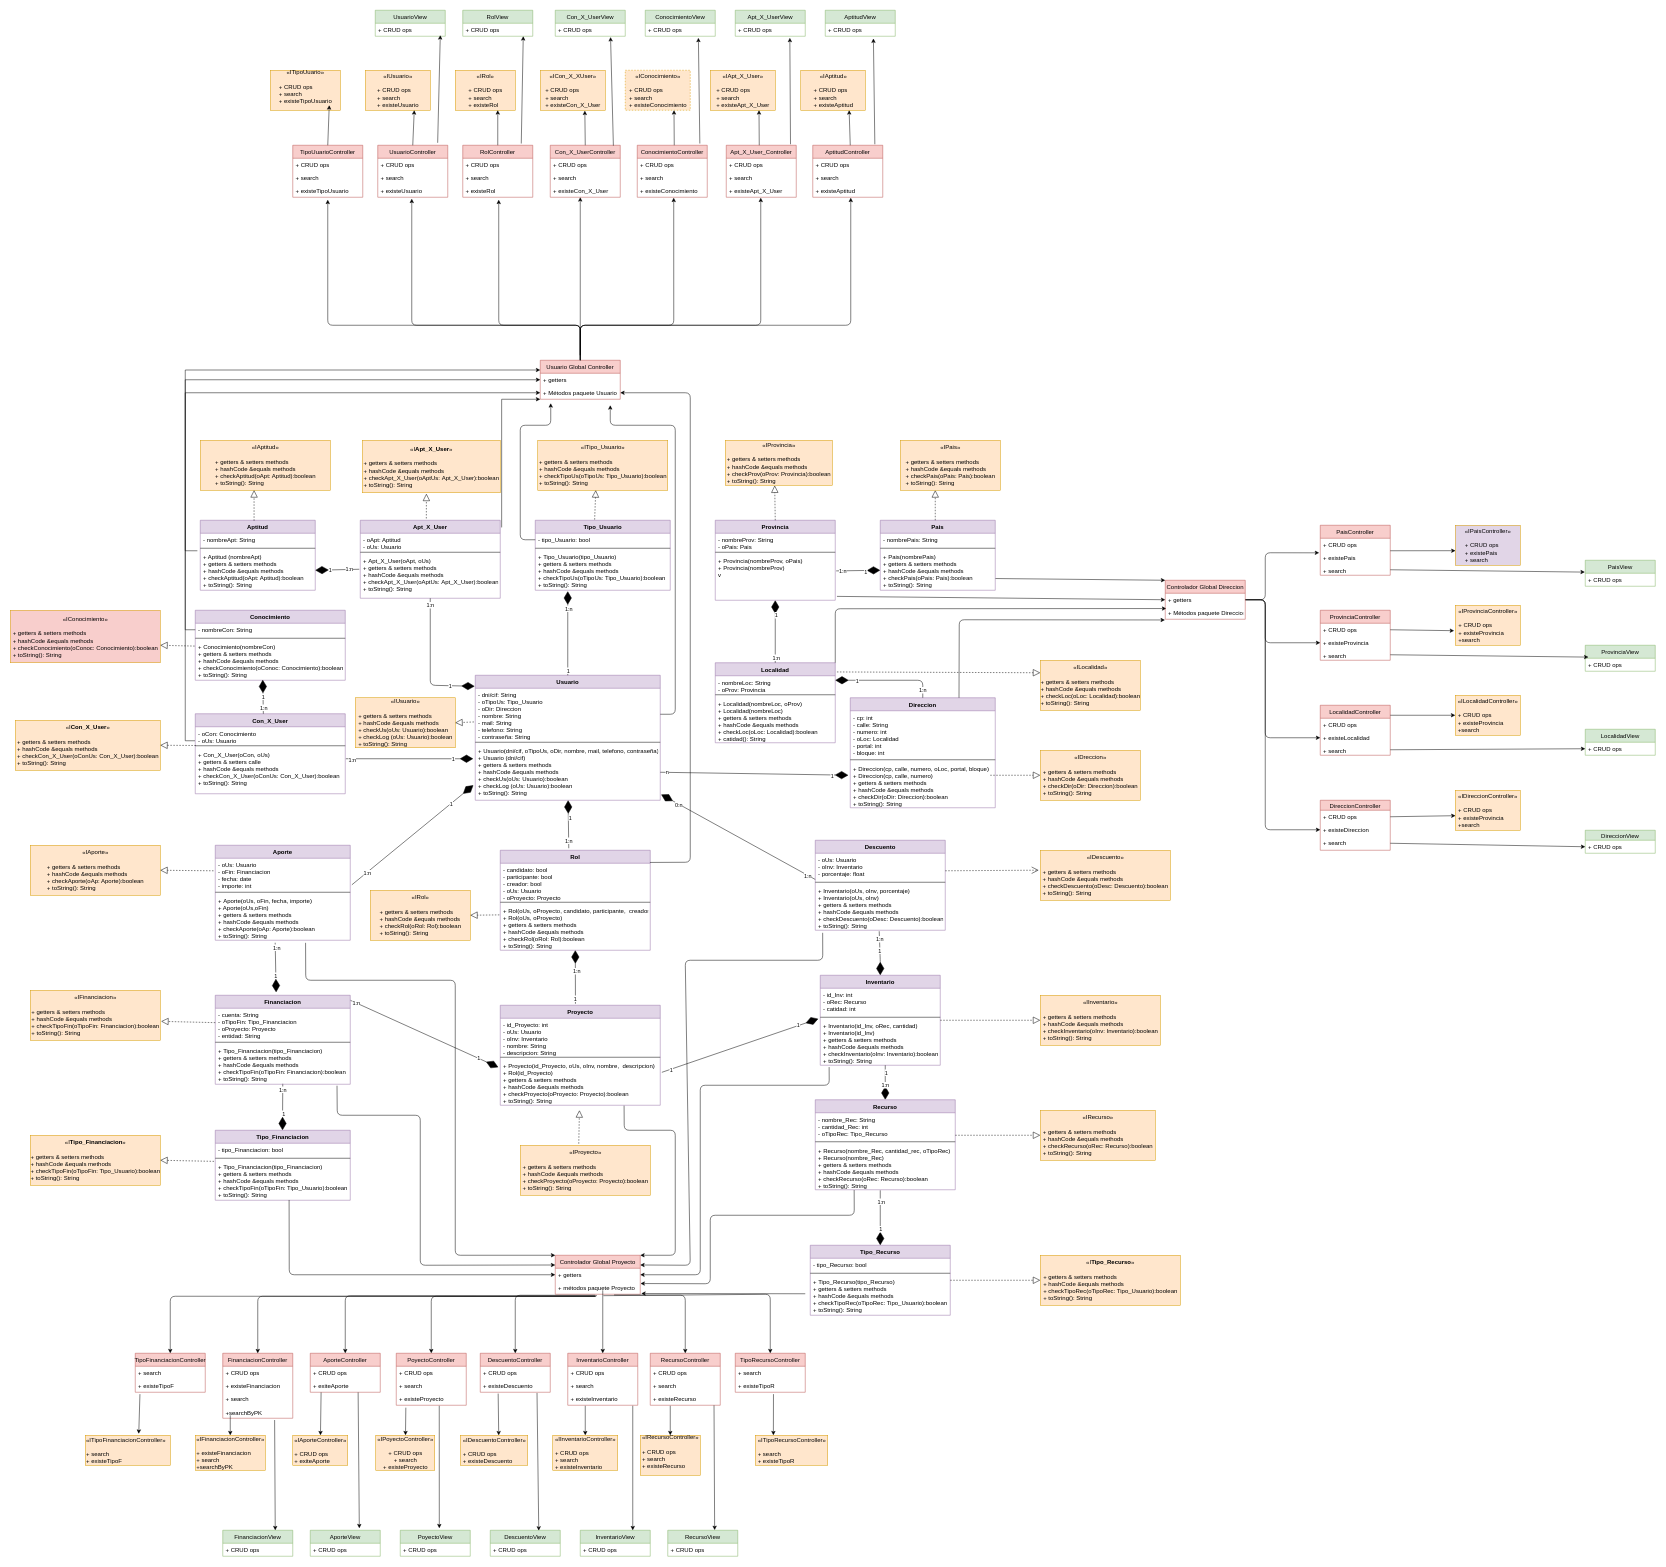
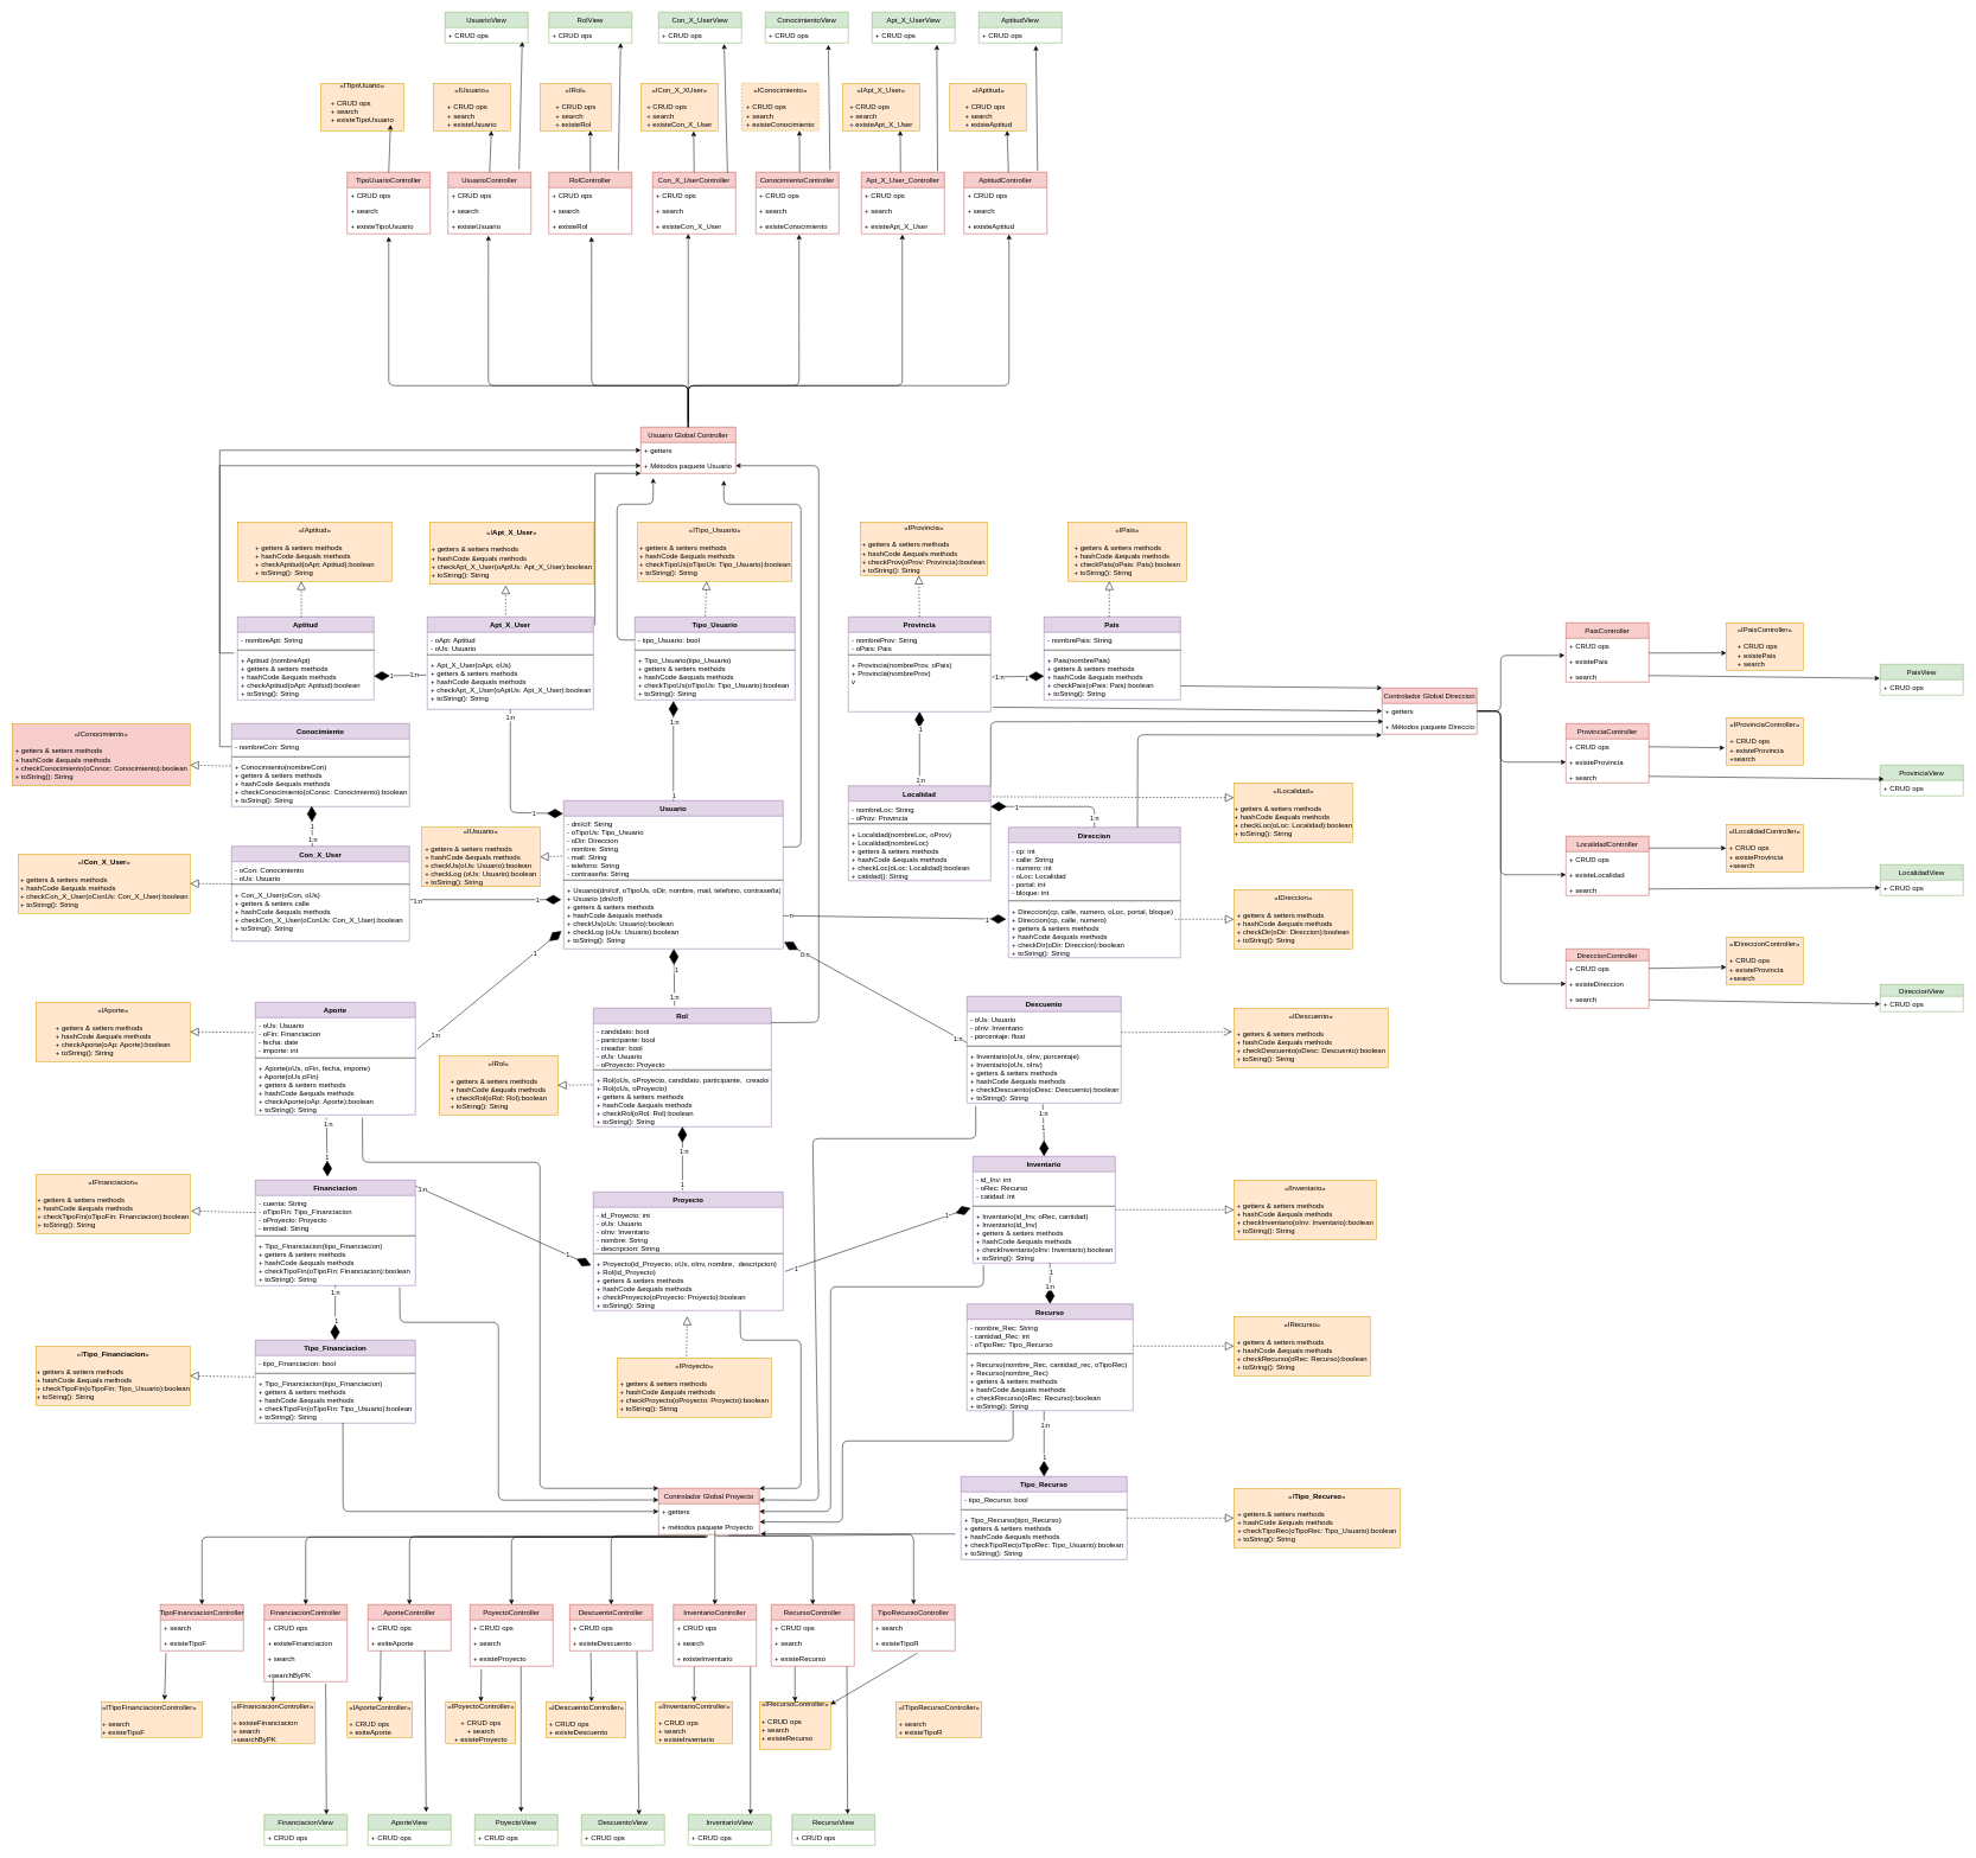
- <mxCell id="339" style="edgeStyle=orthogonalEdgeStyle;rounded=0;orthogonalLoop=1;jettySize=auto;html=1;exitX=0;exitY=0.25;exitDx=0;exitDy=0;entryX=-0.002;entryY=0.824;entryDx=0;entryDy=0;entryPerimeter=0;startArrow=classic;startFill=1;endArrow=none;endFill=0;" edge="1" parent="1" source="341" target="47"><mxGeometry relative="1" as="geometry" /></mxCell>
- <mxCell id="318" value="«IPaisController»&lt;br&gt;&lt;br&gt;&lt;div style=&quot;text-align: left&quot;&gt;&lt;span&gt;+ CRUD ops&lt;/span&gt;&lt;/div&gt;&lt;span&gt;&lt;div style=&quot;text-align: left&quot;&gt;&lt;span&gt;+ existePais&lt;/span&gt;&lt;/div&gt;&lt;/span&gt;&lt;span&gt;&lt;div style=&quot;text-align: left&quot;&gt;&lt;span&gt;+ search&lt;/span&gt;&lt;/div&gt;&lt;/span&gt;" style="html=1;fillColor=#e1d5e7;strokeColor=#d79b00;" vertex="1" parent="1"><mxGeometry x="2910" y="1050" width="130" height="80" as="geometry" /></mxCell>
+ <mxCell id="318" value="«IPaisController»&lt;br&gt;&lt;br&gt;&lt;div style=&quot;text-align: left&quot;&gt;&lt;span&gt;+ CRUD ops&lt;/span&gt;&lt;/div&gt;&lt;span&gt;&lt;div style=&quot;text-align: left&quot;&gt;&lt;span&gt;+ existePais&lt;/span&gt;&lt;/div&gt;&lt;/span&gt;&lt;span&gt;&lt;div style=&quot;text-align: left&quot;&gt;&lt;span&gt;+ search&lt;/span&gt;&lt;/div&gt;&lt;/span&gt;" style="html=1;fillColor=#ffe6cc;strokeColor=#d79b00;" vertex="1" parent="1"><mxGeometry x="2910" y="1050" width="130" height="80" as="geometry" /></mxCell>
- <mxCell id="245" value="" style="endArrow=classic;html=1;entryX=0.25;entryY=0;entryDx=0;entryDy=0;exitX=0.546;exitY=1.145;exitDx=0;exitDy=0;exitPerimeter=0;" edge="1" parent="1" source="196" target="230"><mxGeometry width="50" height="50" relative="1" as="geometry"><mxPoint x="800" y="2740" as="sourcePoint" /><mxPoint x="850" y="2690" as="targetPoint" /></mxGeometry></mxCell>
+ <mxCell id="245" value="" style="endArrow=classic;html=1;exitX=0.546;exitY=1.145;exitDx=0;exitDy=0;exitPerimeter=0;" edge="1" parent="1" source="196" target="231"><mxGeometry width="50" height="50" relative="1" as="geometry"><mxPoint x="800" y="2740" as="sourcePoint" /><mxPoint x="850" y="2690" as="targetPoint" /></mxGeometry></mxCell>
